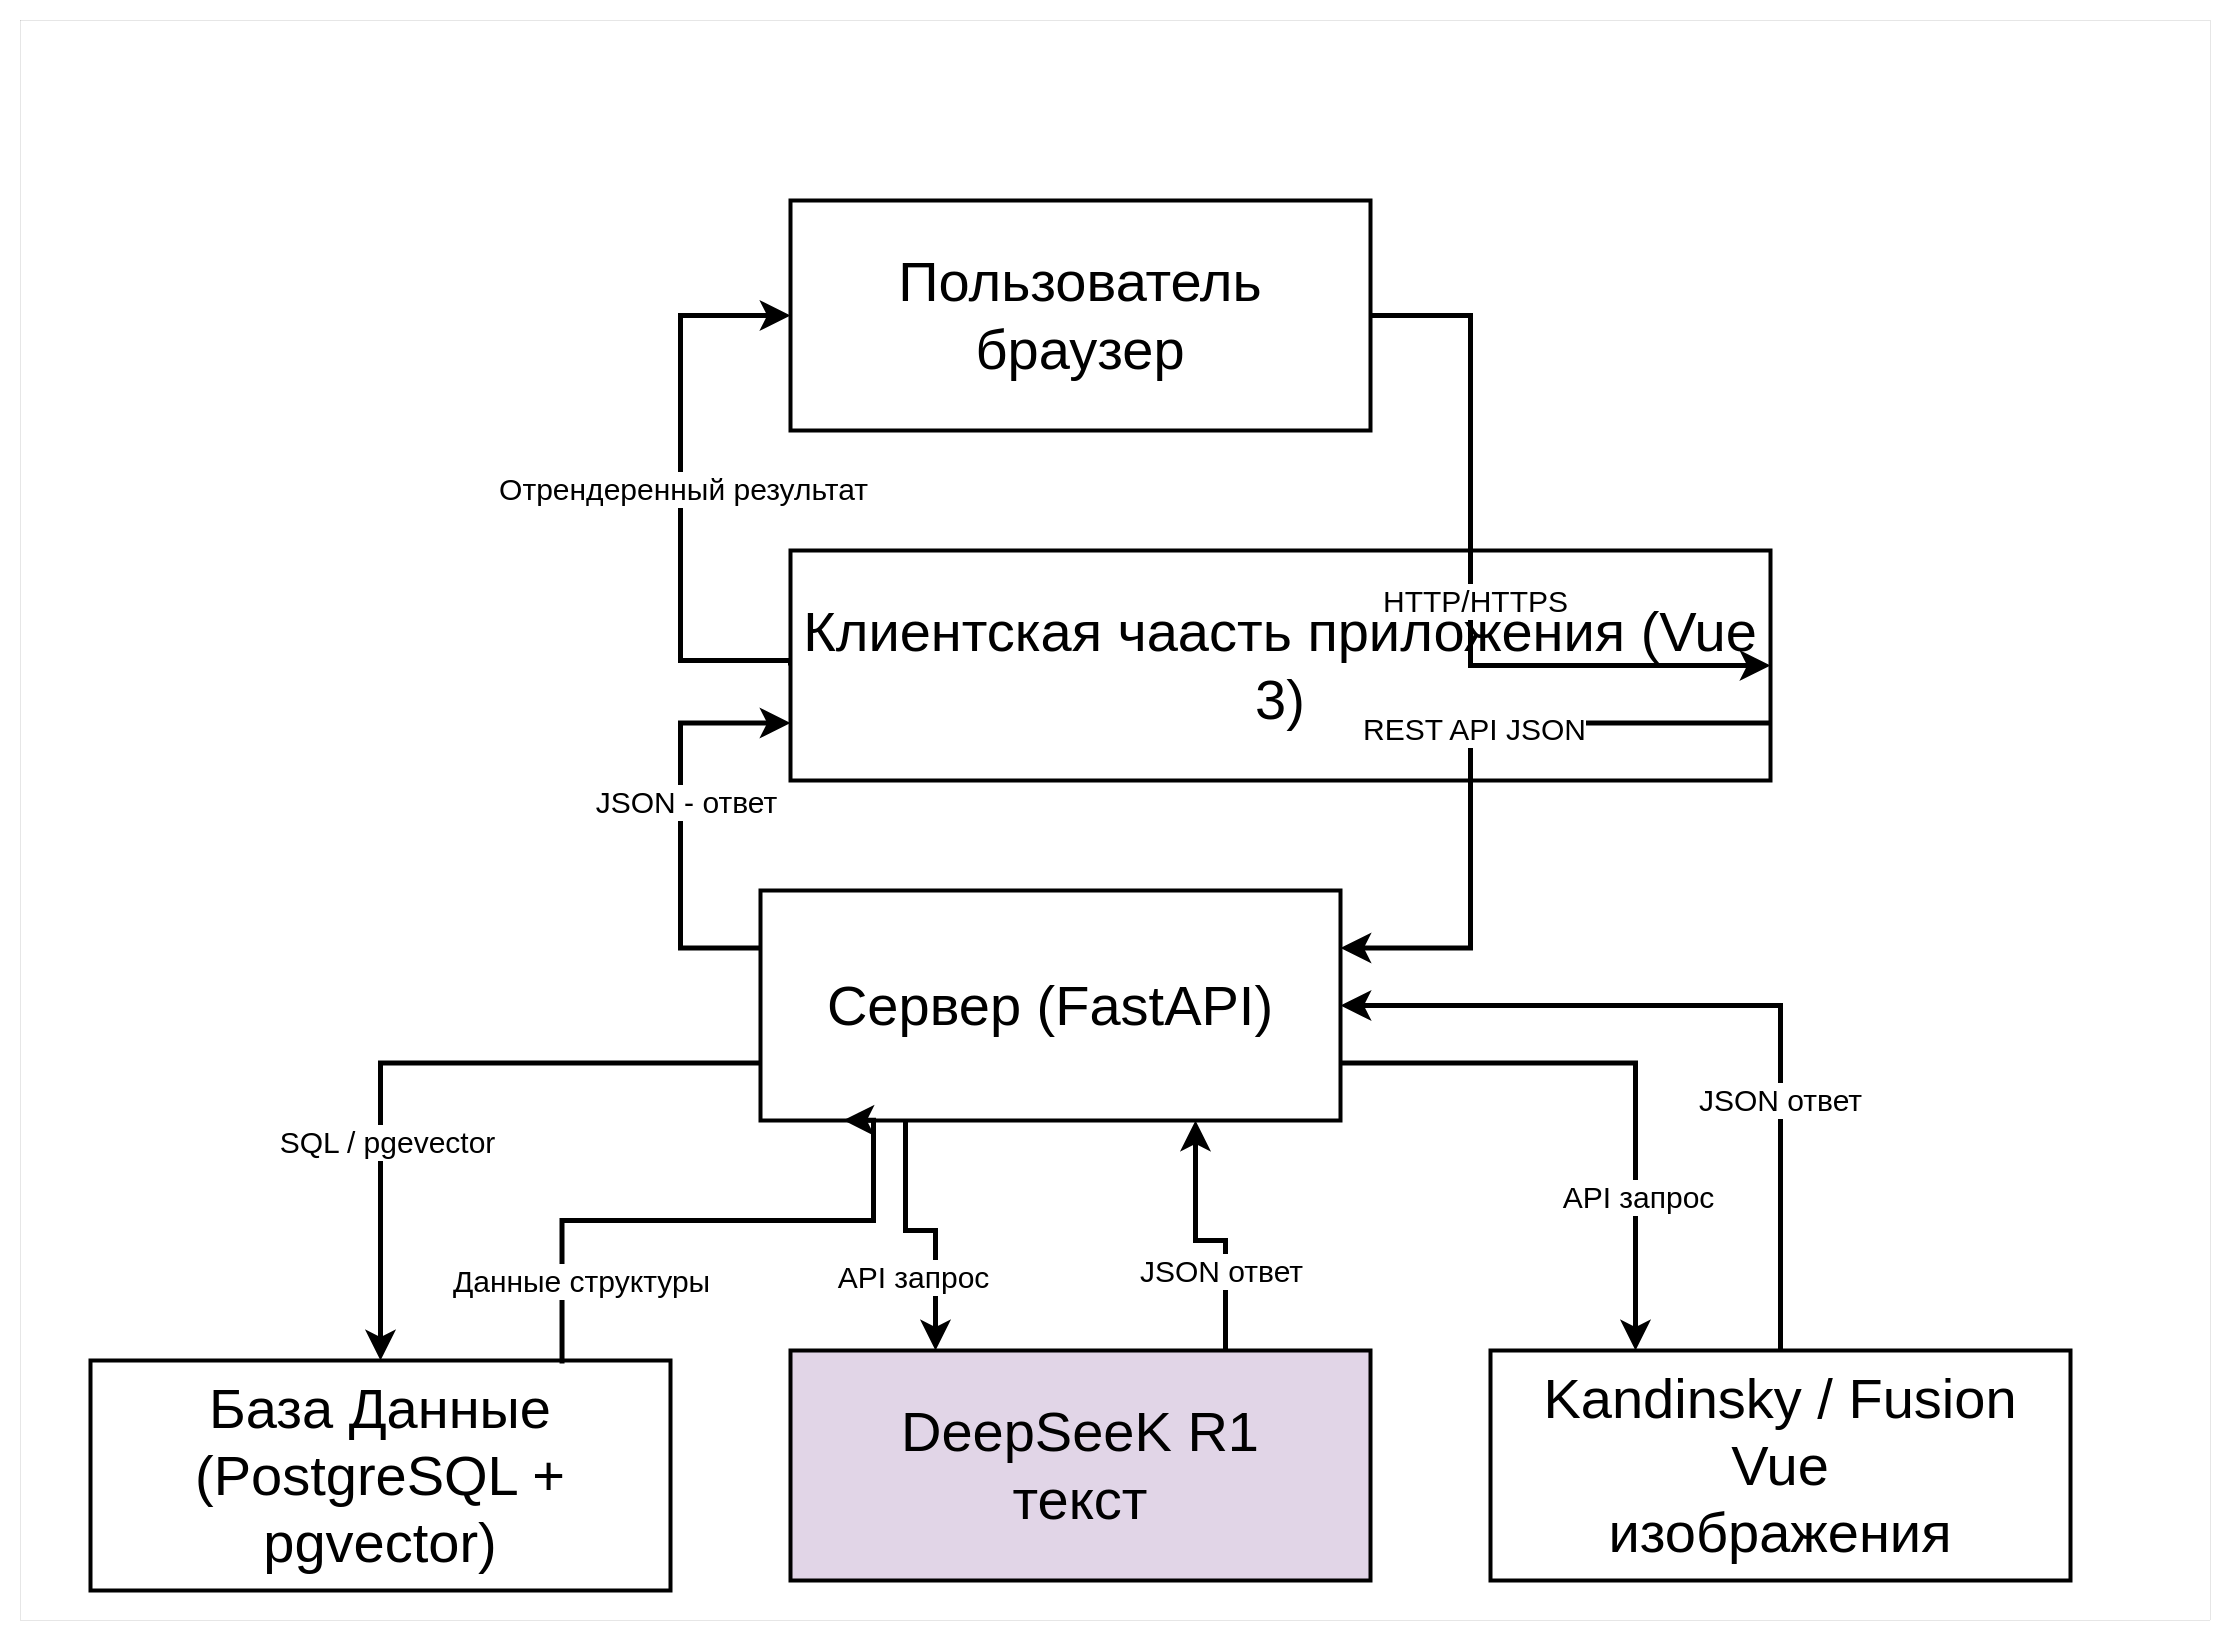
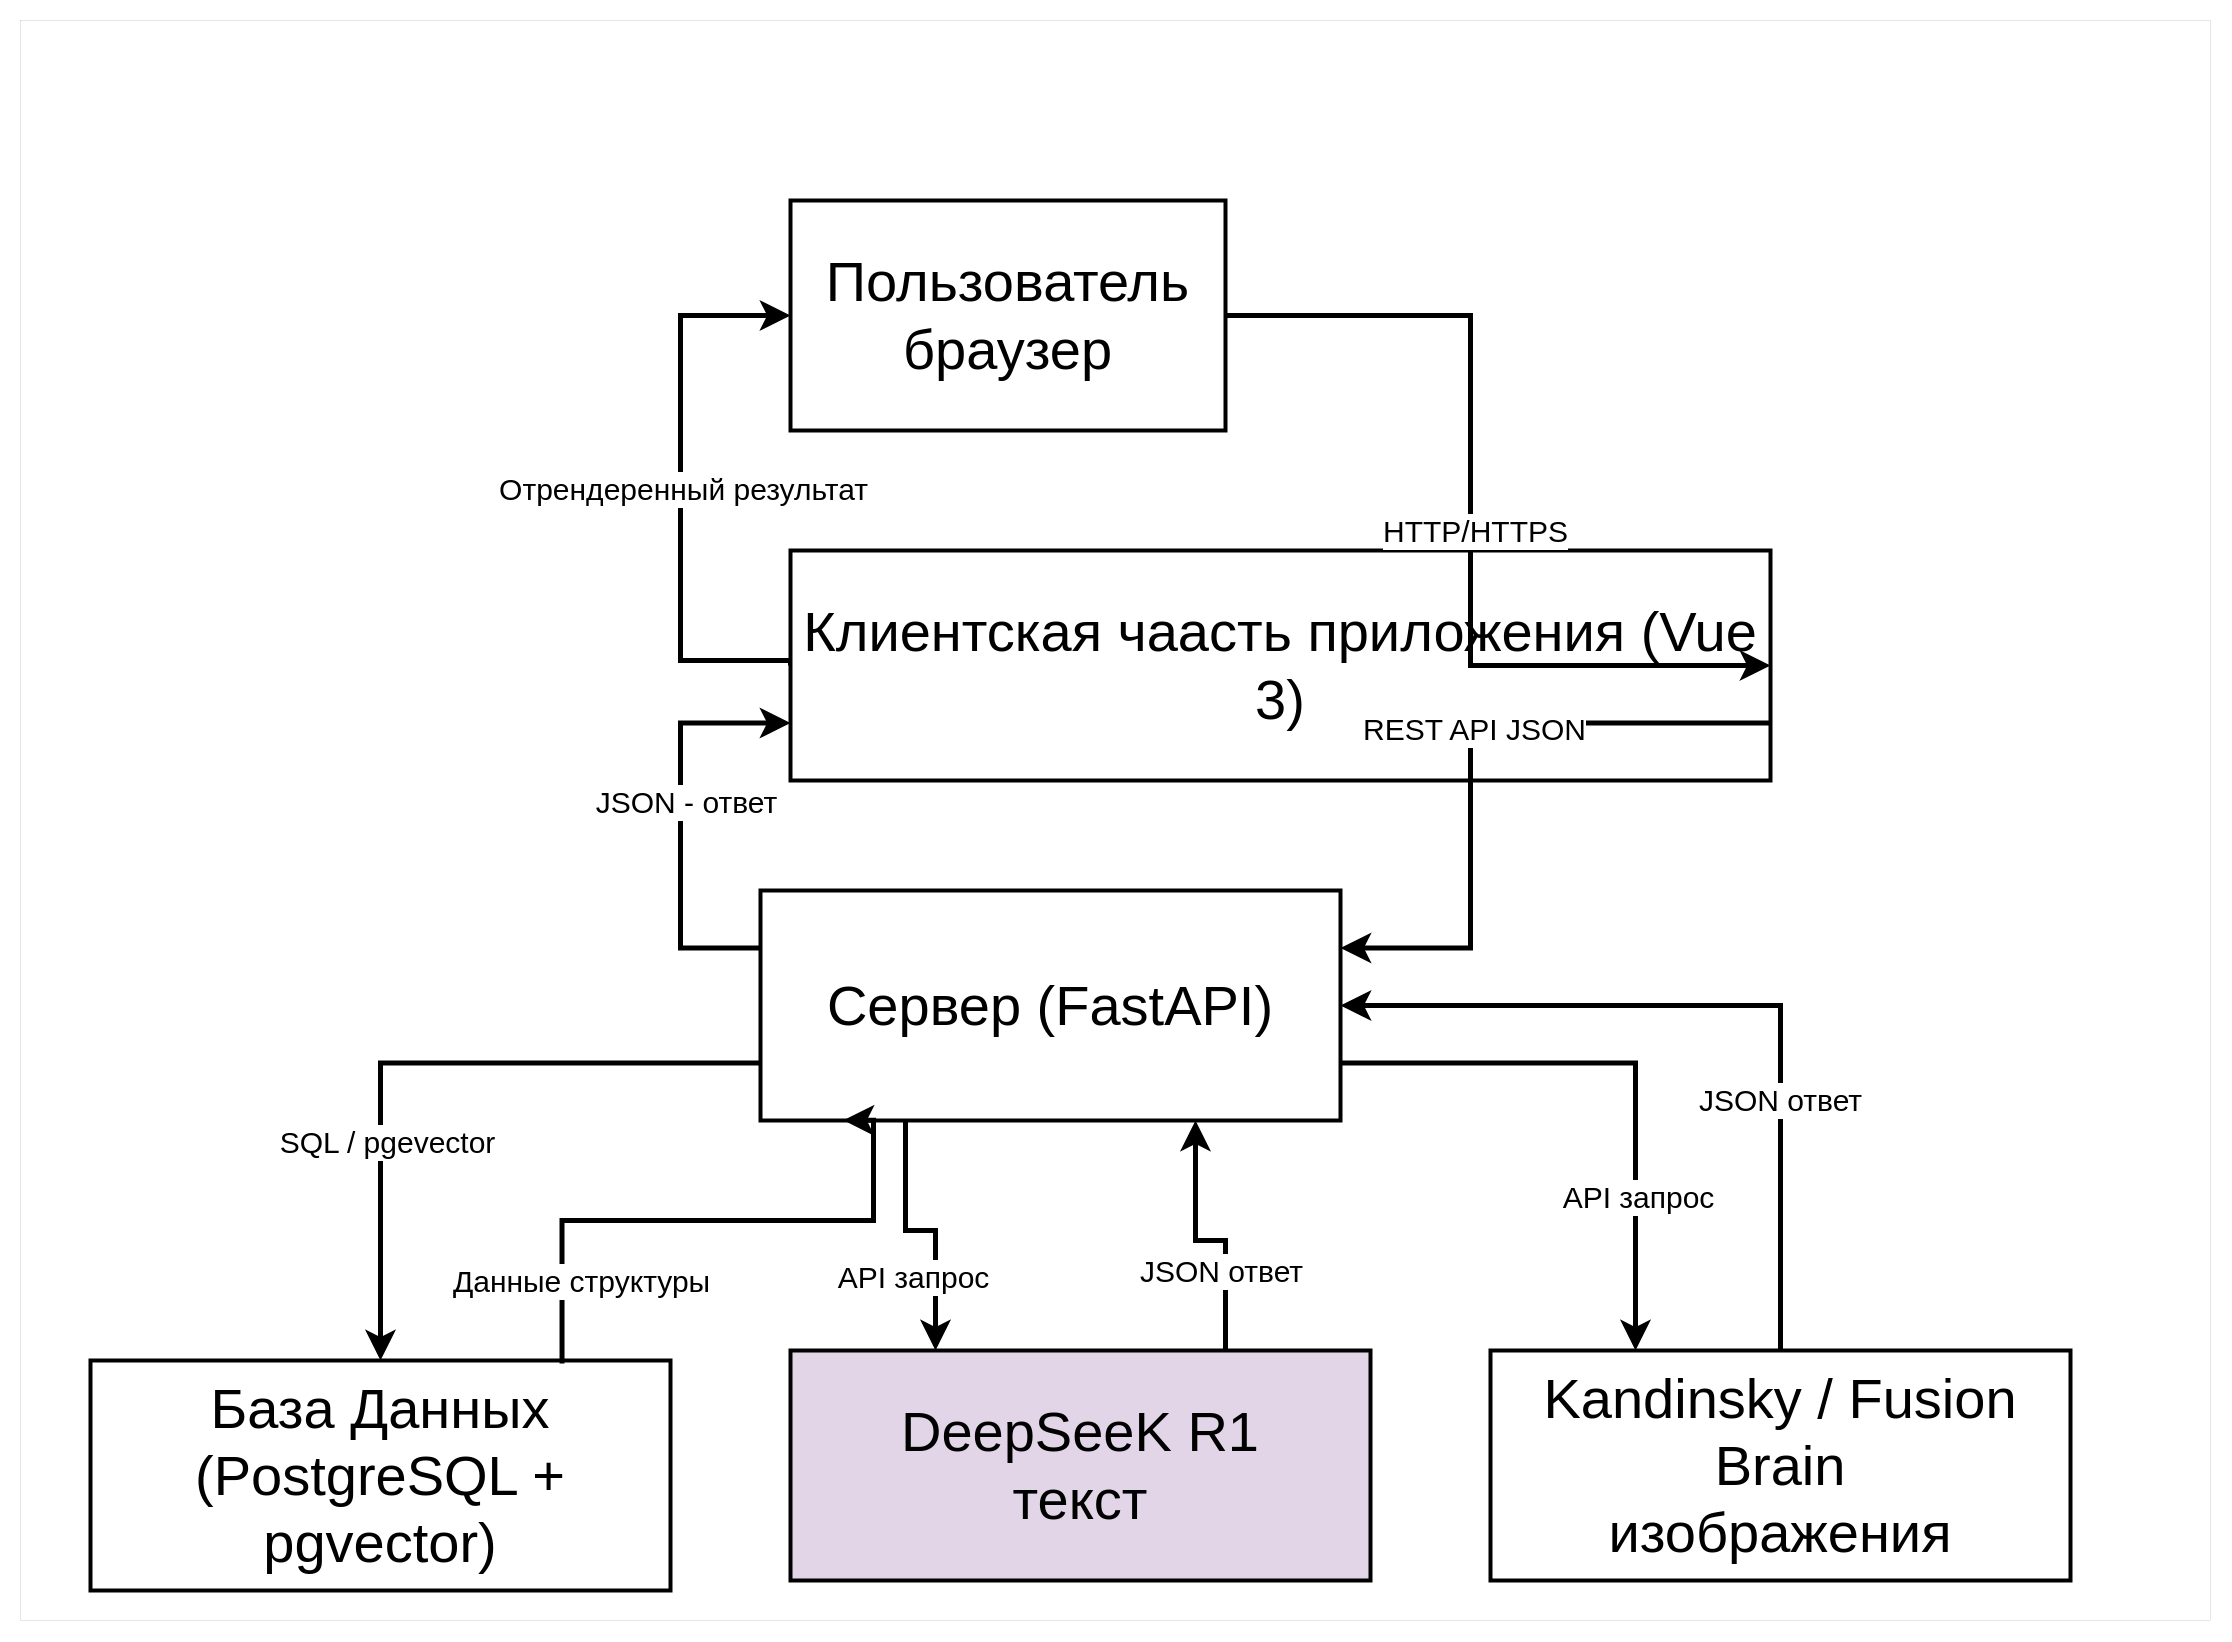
- <mxCell id="3" value="Пользователь браузер" style="whiteSpace=wrap;html=1;fontSize=56;strokeWidth=4;" parent="1" vertex="1"><mxGeometry x="790" y="200" width="580" height="230" as="geometry" /></mxCell>
+ <mxCell id="3" value="Пользователь браузер" style="whiteSpace=wrap;html=1;fontSize=56;strokeWidth=4;" parent="1" vertex="1"><mxGeometry x="790" y="200" width="435" height="230" as="geometry" /></mxCell>
- <mxCell id="7" value="Kandinsky / Fusion Vue&lt;br&gt;изображения" style="whiteSpace=wrap;html=1;fontSize=56;strokeWidth=4;" parent="1" vertex="1"><mxGeometry x="1490" y="1350" width="580" height="230" as="geometry" /></mxCell>
+ <mxCell id="7" value="Kandinsky / Fusion Brain&lt;br&gt;изображения" style="whiteSpace=wrap;html=1;fontSize=56;strokeWidth=4;" parent="1" vertex="1"><mxGeometry x="1490" y="1350" width="580" height="230" as="geometry" /></mxCell>
- <mxCell id="9" value="База Данные (PostgreSQL + pgvector)" style="whiteSpace=wrap;html=1;fontSize=56;strokeWidth=4;" parent="1" vertex="1"><mxGeometry x="90" y="1360" width="580" height="230" as="geometry" /></mxCell>
+ <mxCell id="9" value="База Данных (PostgreSQL + pgvector)" style="whiteSpace=wrap;html=1;fontSize=56;strokeWidth=4;" parent="1" vertex="1"><mxGeometry x="90" y="1360" width="580" height="230" as="geometry" /></mxCell>
